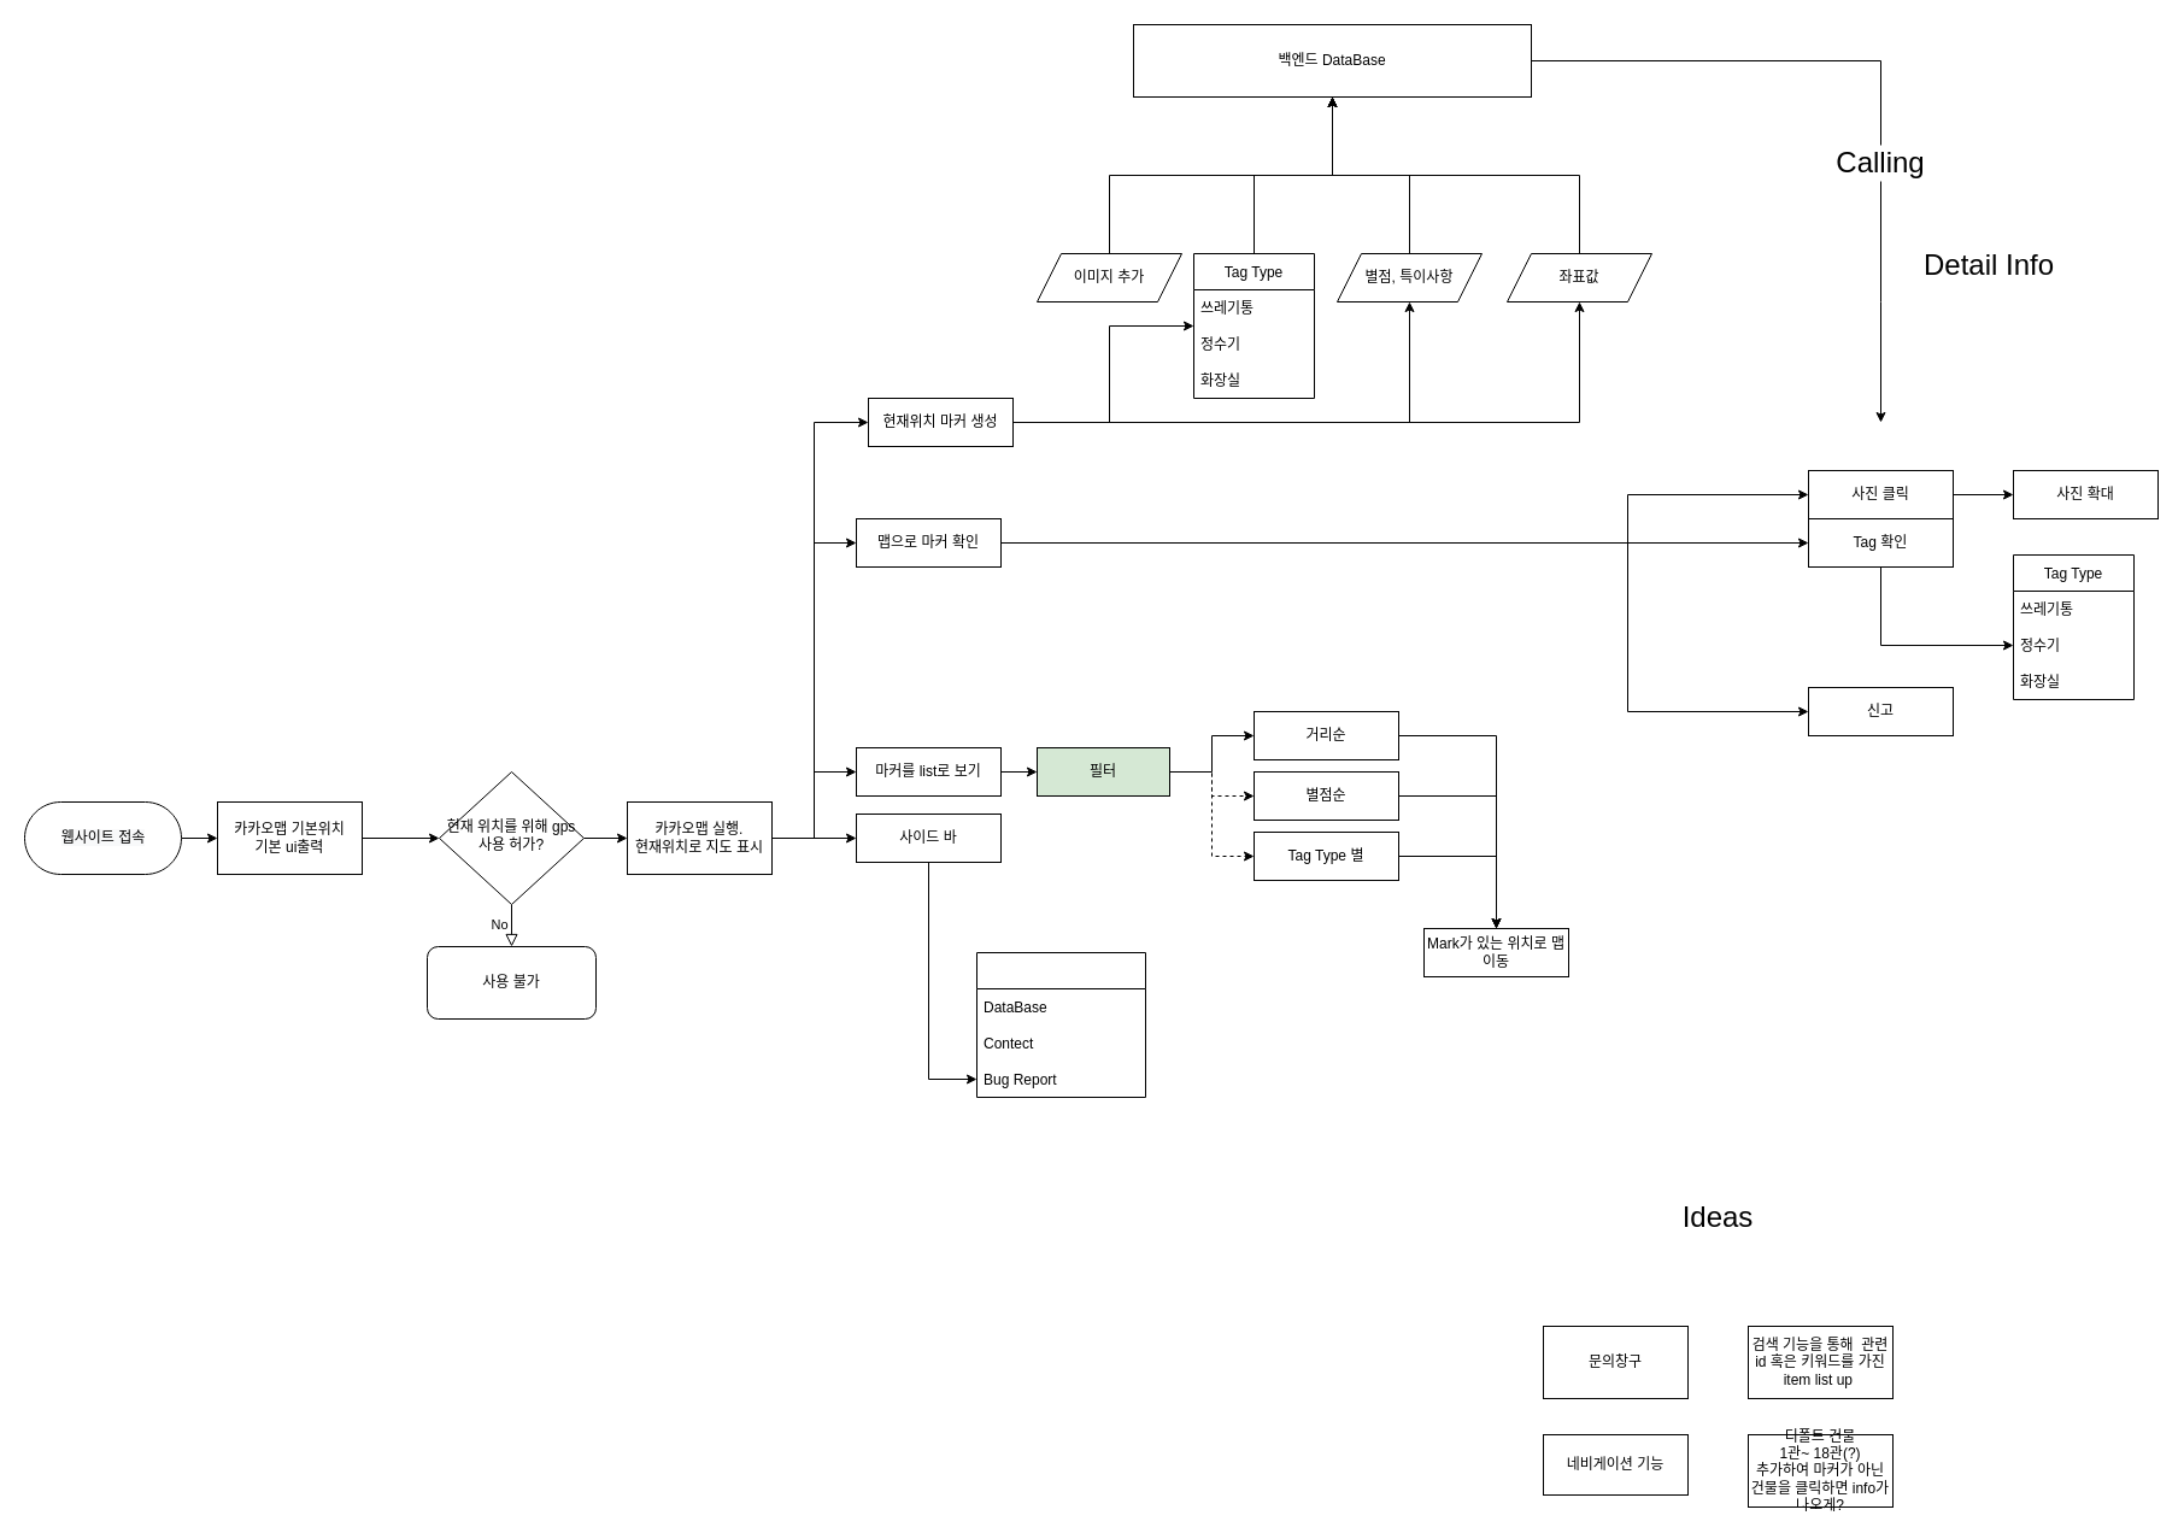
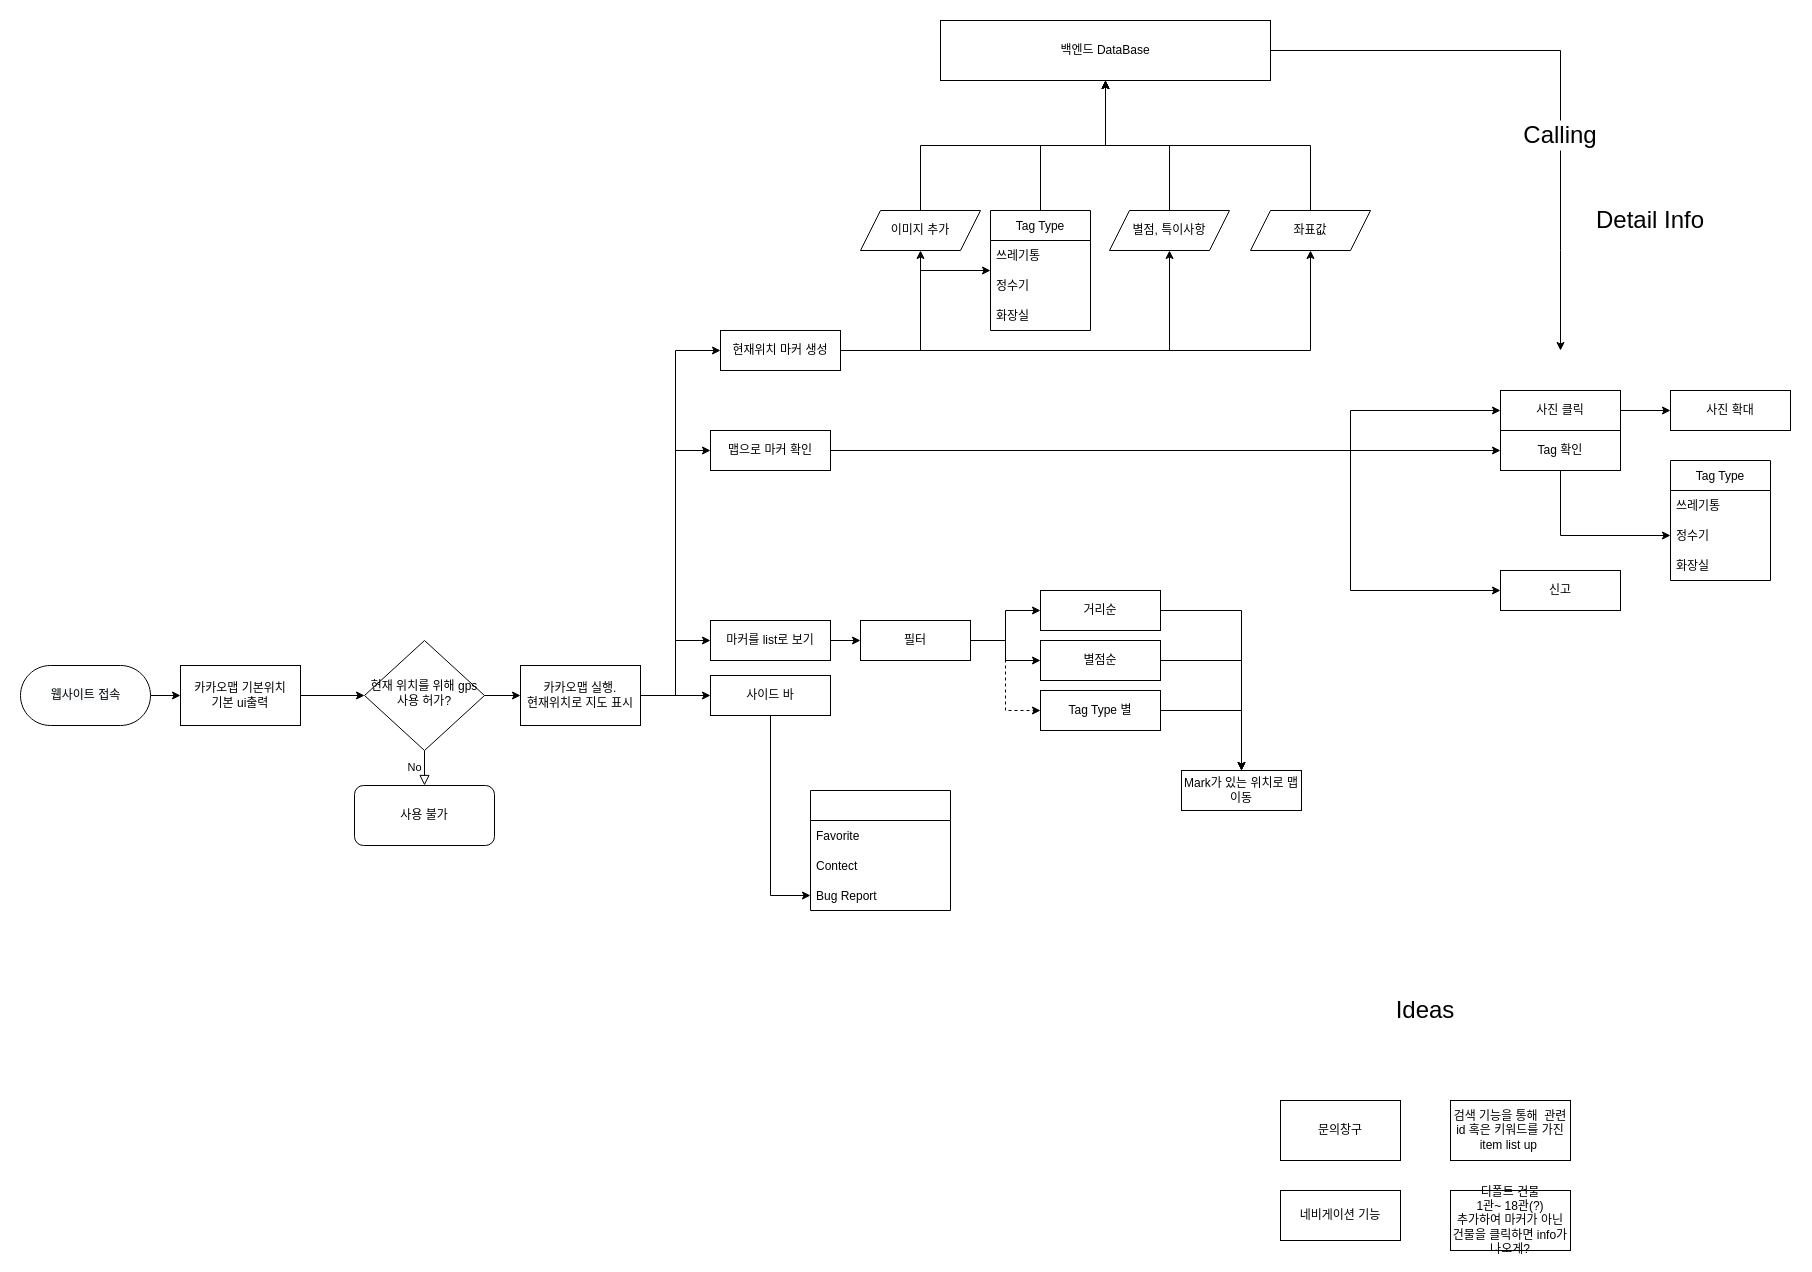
+ <mxCell id="15" style="edgeStyle=orthogonalEdgeStyle;rounded=0;orthogonalLoop=1;jettySize=auto;html=1;entryX=0.5;entryY=1;entryDx=0;entryDy=0;" edge="1" parent="1" source="19" target="60"><mxGeometry relative="1" as="geometry" /></mxCell>
- <mxCell id="65" value="필터" style="whiteSpace=wrap;html=1;rounded=0;fillColor=#d5e8d4;" vertex="1" parent="1"><mxGeometry x="860" y="620" width="110" height="40" as="geometry" /></mxCell>
+ <mxCell id="65" value="필터" style="whiteSpace=wrap;html=1;rounded=0;" vertex="1" parent="1"><mxGeometry x="860" y="620" width="110" height="40" as="geometry" /></mxCell>
- <mxCell id="63" style="edgeStyle=orthogonalEdgeStyle;rounded=0;orthogonalLoop=1;jettySize=auto;html=1;dashed=1;" edge="1" parent="1" source="65" target="67"><mxGeometry relative="1" as="geometry" /></mxCell>
+ <mxCell id="63" style="edgeStyle=orthogonalEdgeStyle;rounded=0;orthogonalLoop=1;jettySize=auto;html=1;" edge="1" parent="1" source="65" target="67"><mxGeometry relative="1" as="geometry" /></mxCell>
- <mxCell id="38" value="DataBase" style="text;strokeColor=none;fillColor=none;align=left;verticalAlign=middle;spacingLeft=4;spacingRight=4;overflow=hidden;points=[[0,0.5],[1,0.5]];portConstraint=eastwest;rotatable=0;" parent="37" vertex="1"><mxGeometry y="30" width="140" height="30" as="geometry" /></mxCell>
+ <mxCell id="38" value="Favorite" style="text;strokeColor=none;fillColor=none;align=left;verticalAlign=middle;spacingLeft=4;spacingRight=4;overflow=hidden;points=[[0,0.5],[1,0.5]];portConstraint=eastwest;rotatable=0;" parent="37" vertex="1"><mxGeometry y="30" width="140" height="30" as="geometry" /></mxCell>
